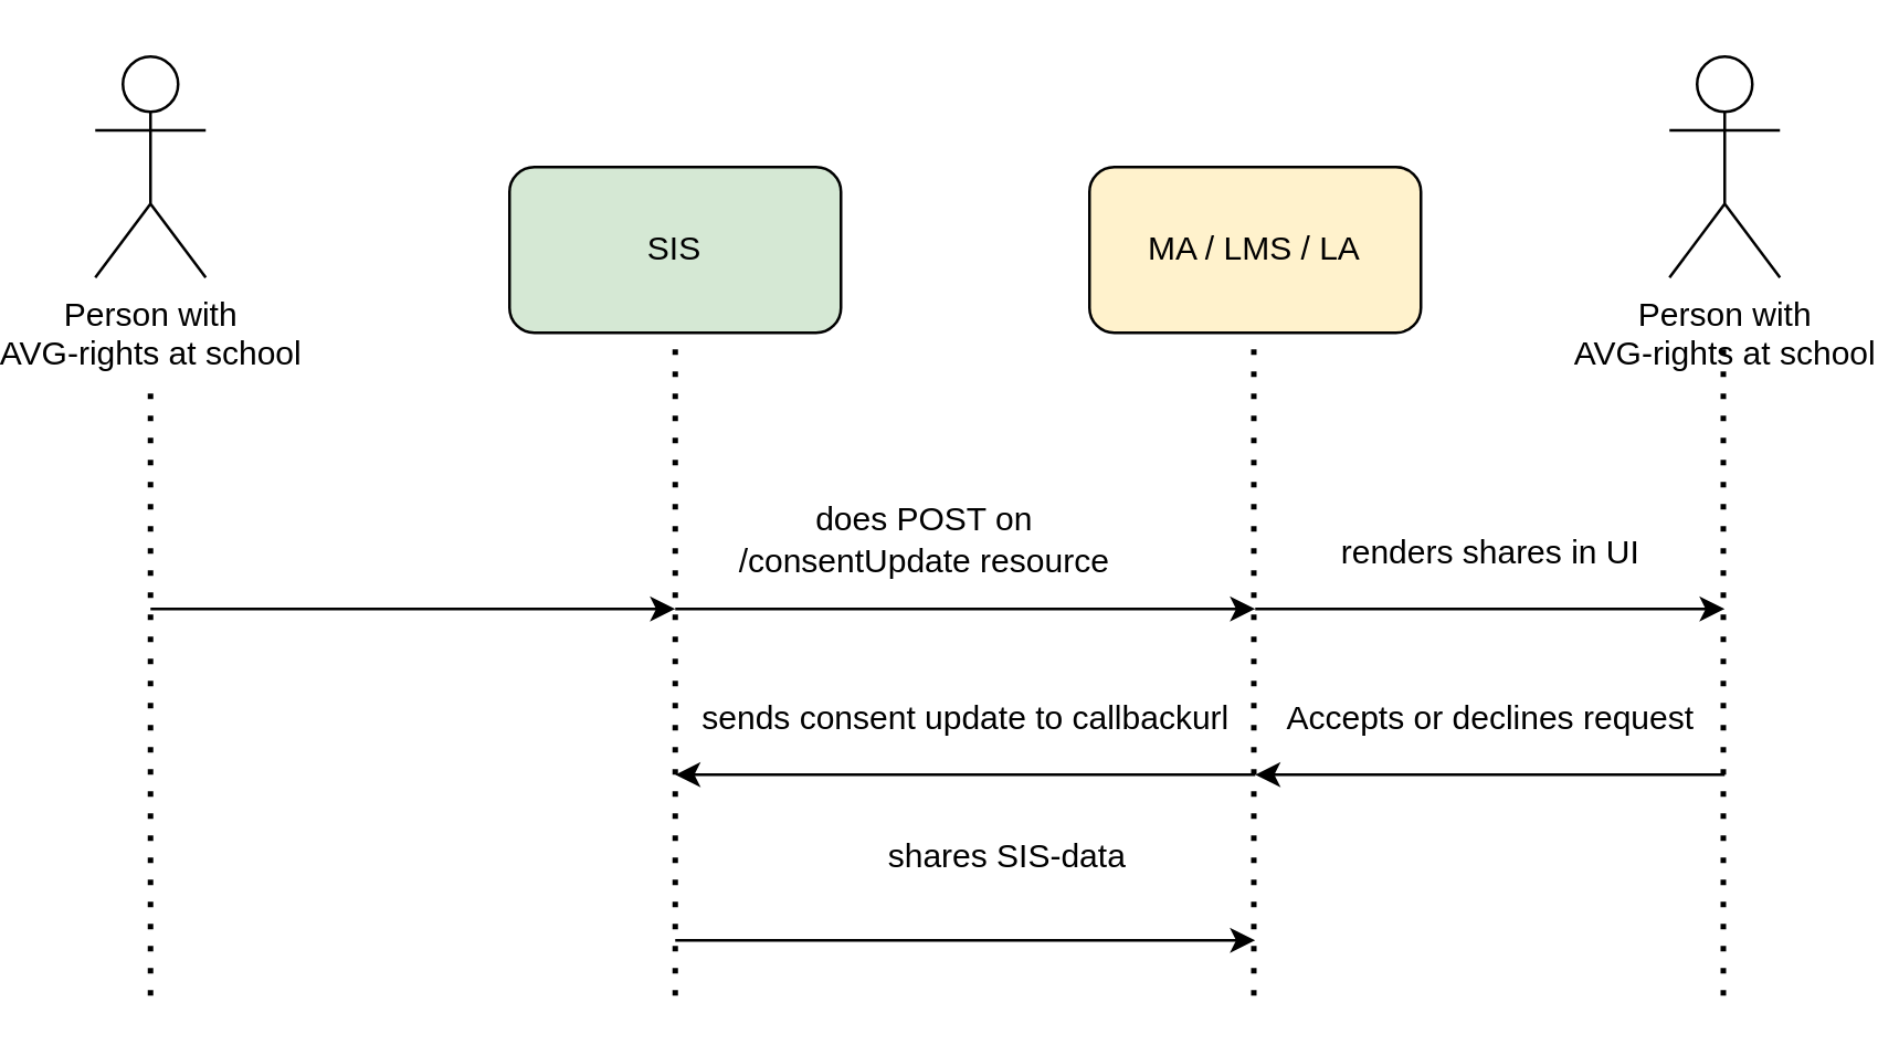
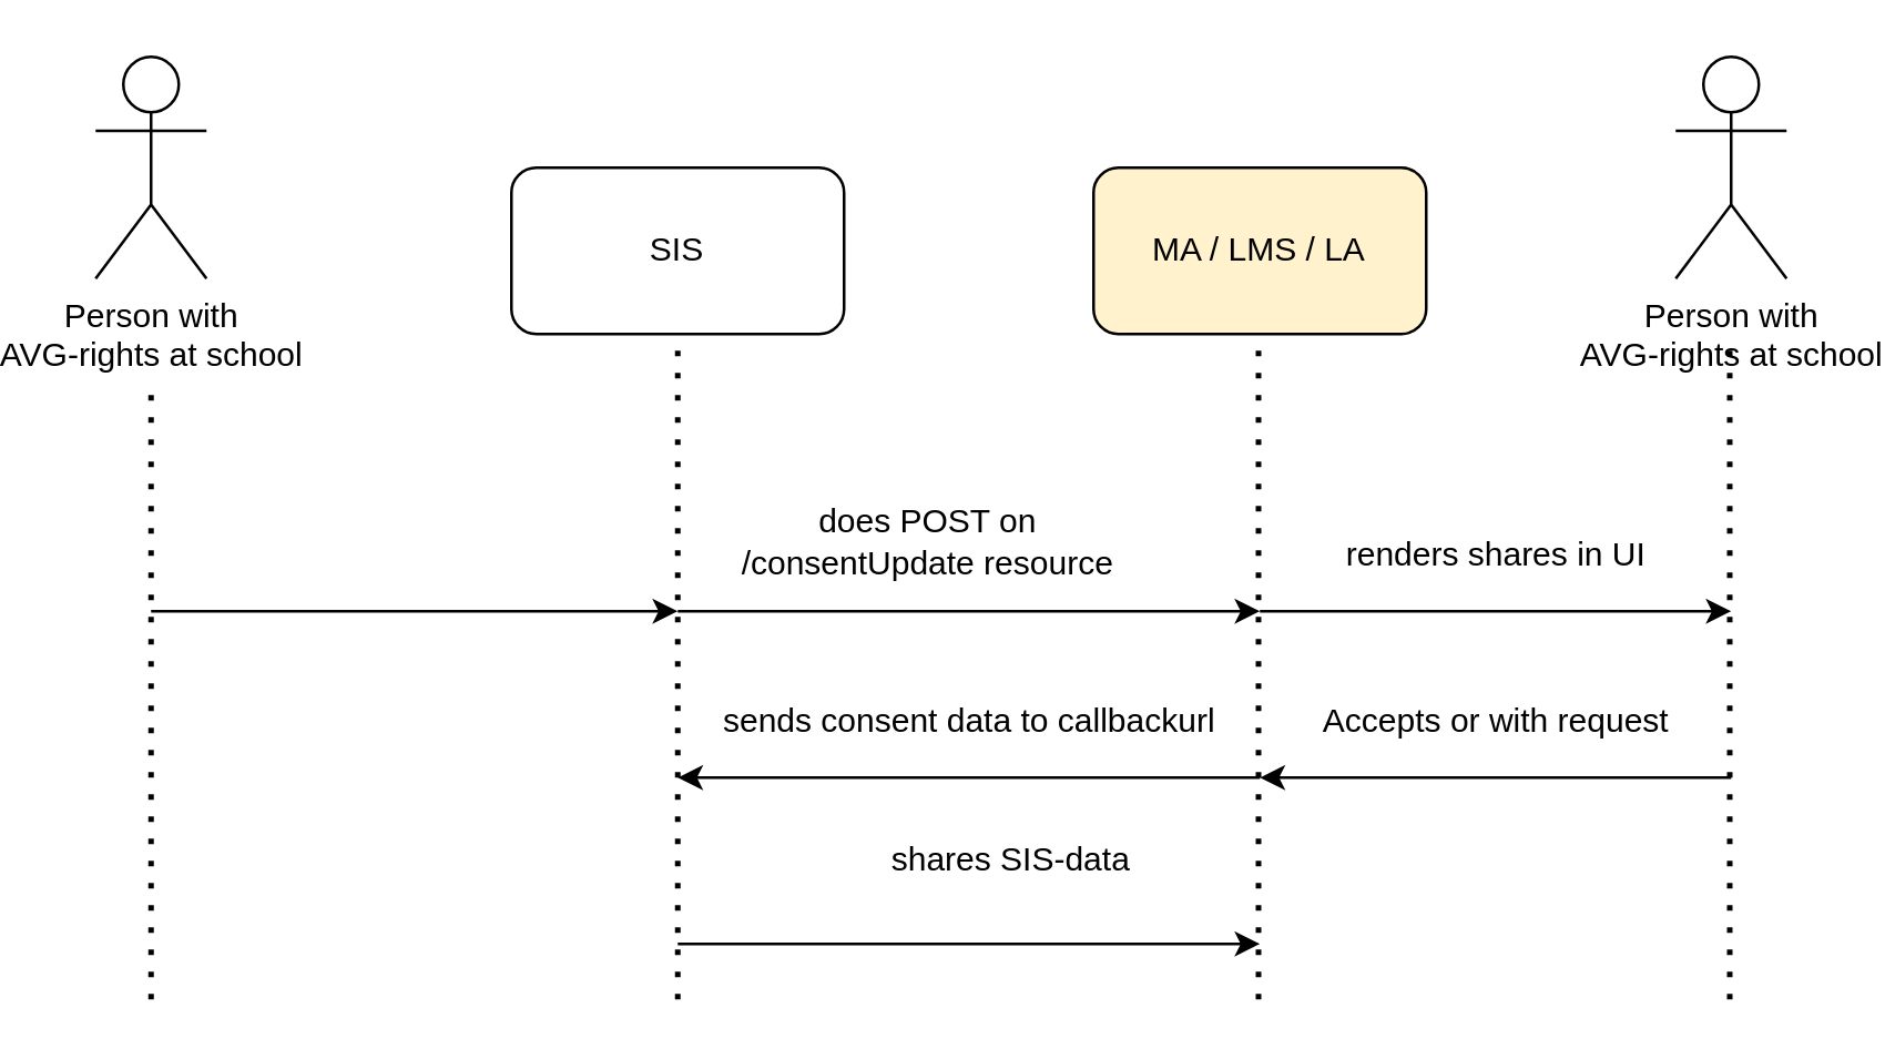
- <mxCell id="3" value="SIS" style="rounded=1;whiteSpace=wrap;html=1;fillColor=#d5e8d4;" parent="1" vertex="1"><mxGeometry x="170" y="60" width="120" height="60" as="geometry" /></mxCell>
+ <mxCell id="3" value="SIS" style="rounded=1;whiteSpace=wrap;html=1;" parent="1" vertex="1"><mxGeometry x="170" y="60" width="120" height="60" as="geometry" /></mxCell>
- <mxCell id="12" value="sends consent update to callbackurl" style="text;html=1;align=center;verticalAlign=middle;resizable=0;points=[];autosize=1;strokeColor=none;fillColor=none;" parent="1" vertex="1"><mxGeometry x="230" y="250" width="210" height="20" as="geometry" /></mxCell>
+ <mxCell id="12" value="sends consent data to callbackurl" style="text;html=1;align=center;verticalAlign=middle;resizable=0;points=[];autosize=1;strokeColor=none;fillColor=none;" parent="1" vertex="1"><mxGeometry x="230" y="250" width="210" height="20" as="geometry" /></mxCell>
- <mxCell id="9" value="Accepts or declines request" style="text;html=1;align=center;verticalAlign=middle;resizable=0;points=[];autosize=1;strokeColor=none;fillColor=none;" parent="1" vertex="1"><mxGeometry x="445" y="250" width="160" height="20" as="geometry" /></mxCell>
+ <mxCell id="9" value="Accepts or with request" style="text;html=1;align=center;verticalAlign=middle;resizable=0;points=[];autosize=1;strokeColor=none;fillColor=none;" parent="1" vertex="1"><mxGeometry x="445" y="250" width="160" height="20" as="geometry" /></mxCell>
